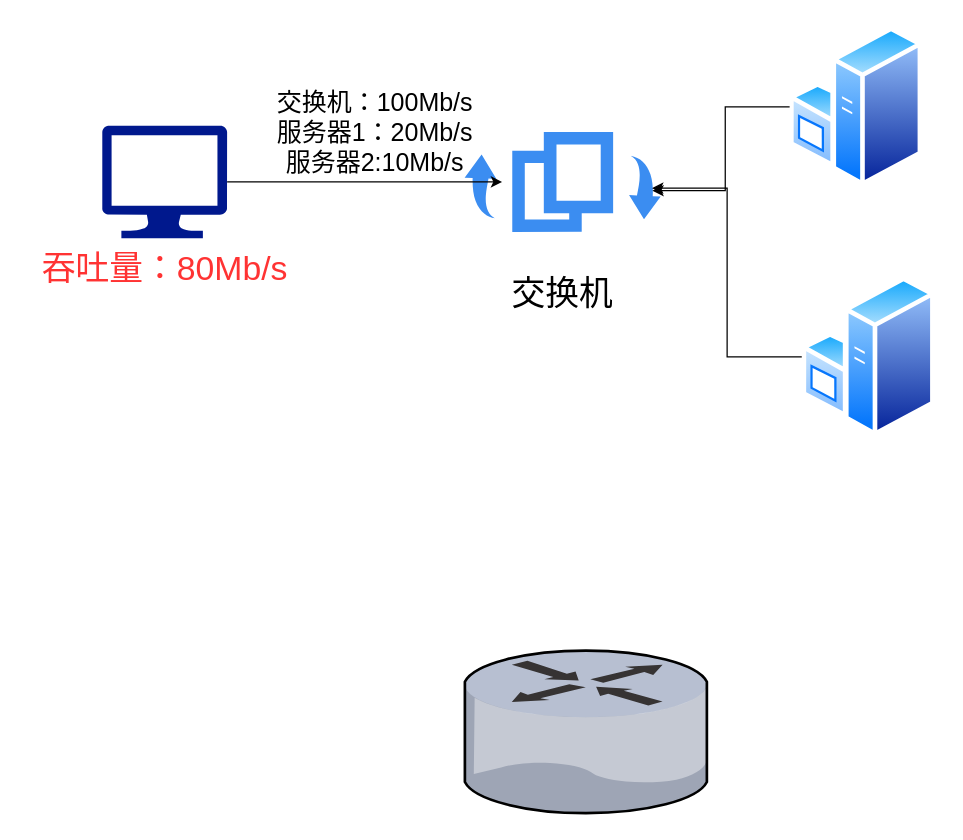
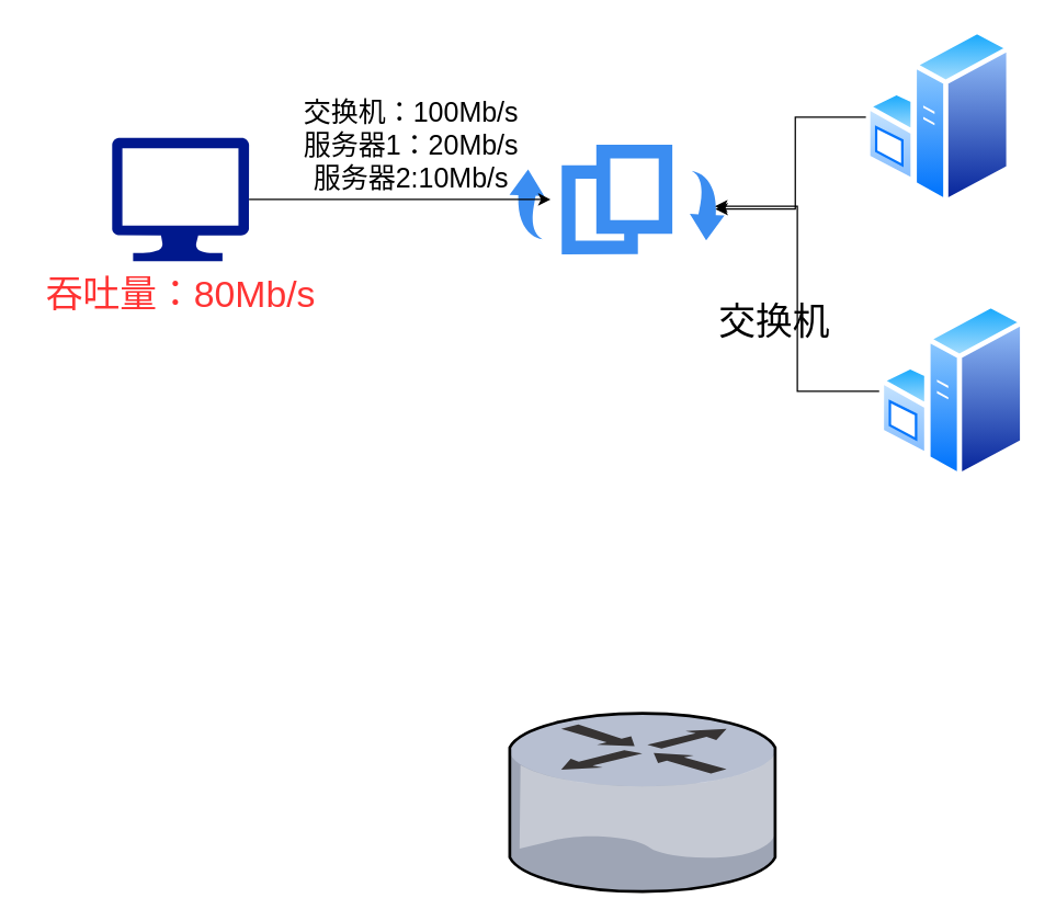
- <mxCell id="4" value="&lt;font style=&quot;font-size: 27px;&quot;&gt;交换机&lt;/font&gt;" style="text;html=1;align=center;verticalAlign=middle;resizable=0;points=[];autosize=1;strokeColor=none;fillColor=none;" vertex="1" parent="1"><mxGeometry x="399.43" y="210" width="100" height="50" as="geometry" /></mxCell>
+ <mxCell id="4" value="&lt;font style=&quot;font-size: 27px;&quot;&gt;交换机&lt;/font&gt;" style="text;html=1;align=center;verticalAlign=middle;resizable=0;points=[];autosize=1;strokeColor=none;fillColor=none;" vertex="1" parent="1"><mxGeometry x="514.43" y="210" width="100" height="50" as="geometry" /></mxCell>
